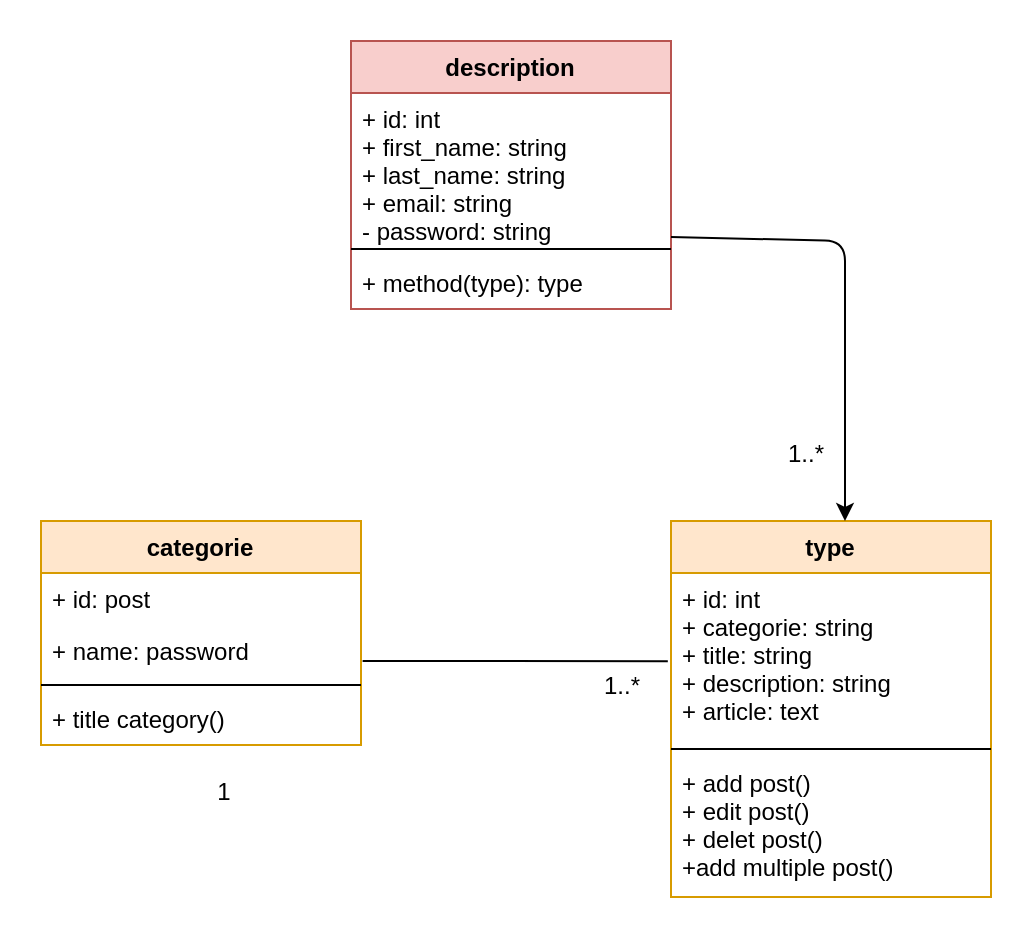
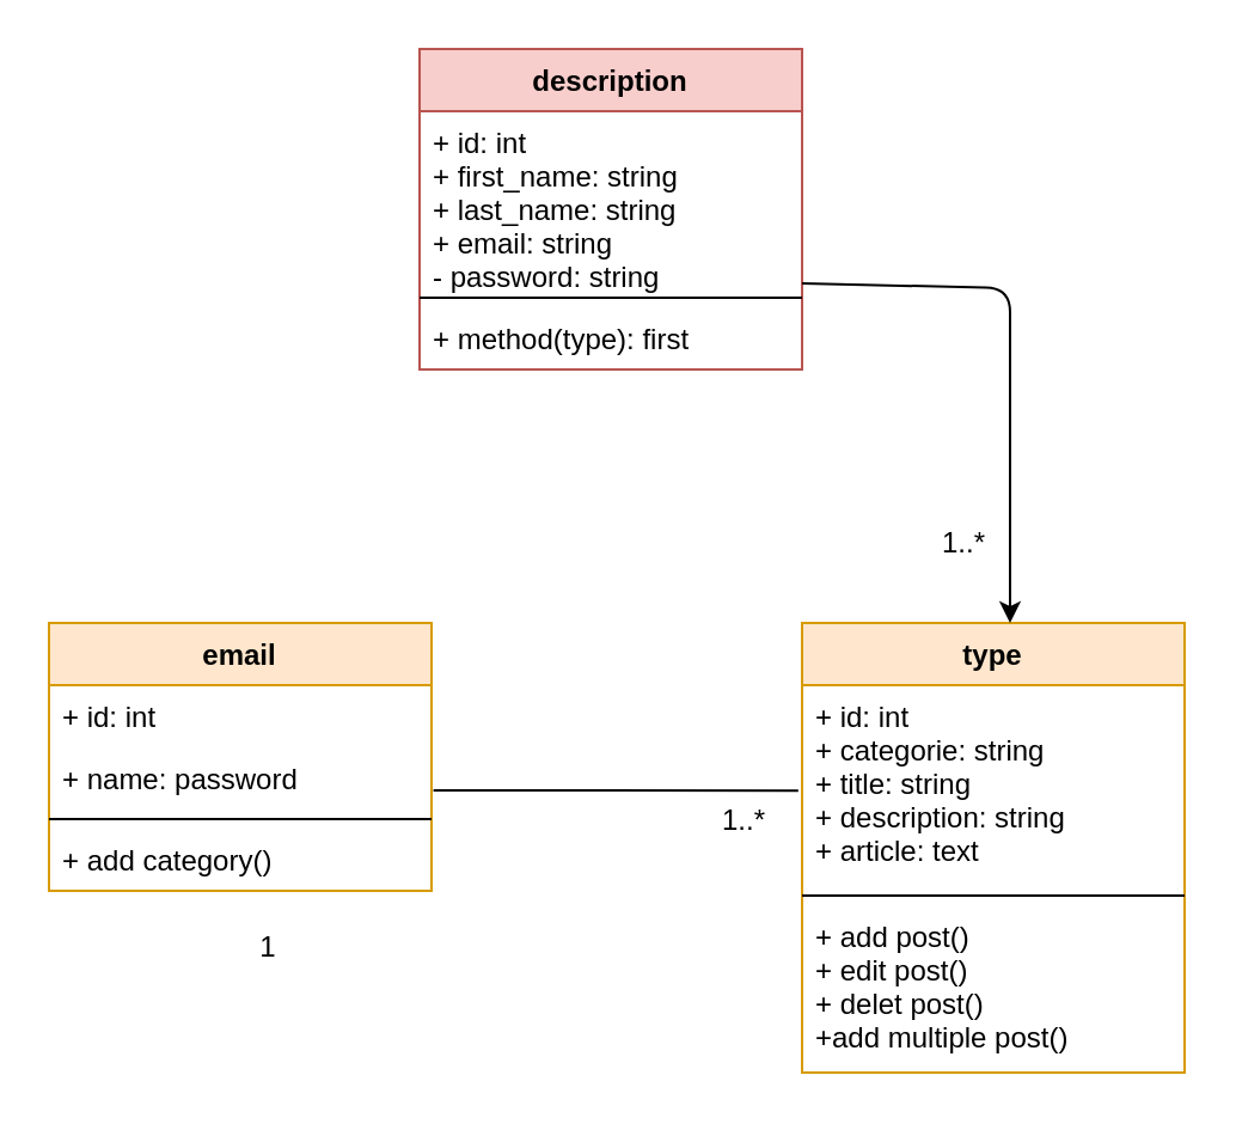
- <mxCell id="5" value="+ method(type): type" style="text;strokeColor=none;fillColor=none;align=left;verticalAlign=top;spacingLeft=4;spacingRight=4;overflow=hidden;rotatable=0;points=[[0,0.5],[1,0.5]];portConstraint=eastwest;" vertex="1" parent="2"><mxGeometry y="108" width="160" height="26" as="geometry" /></mxCell>
+ <mxCell id="5" value="+ method(type): first" style="text;strokeColor=none;fillColor=none;align=left;verticalAlign=top;spacingLeft=4;spacingRight=4;overflow=hidden;rotatable=0;points=[[0,0.5],[1,0.5]];portConstraint=eastwest;" vertex="1" parent="2"><mxGeometry y="108" width="160" height="26" as="geometry" /></mxCell>
- <mxCell id="10" value="categorie" style="swimlane;fontStyle=1;align=center;verticalAlign=top;childLayout=stackLayout;horizontal=1;startSize=26;horizontalStack=0;resizeParent=1;resizeParentMax=0;resizeLast=0;collapsible=1;marginBottom=0;fillColor=#ffe6cc;strokeColor=#d79b00;" vertex="1" parent="1"><mxGeometry x="20" y="260" width="160" height="112" as="geometry" /></mxCell>
+ <mxCell id="10" value="email" style="swimlane;fontStyle=1;align=center;verticalAlign=top;childLayout=stackLayout;horizontal=1;startSize=26;horizontalStack=0;resizeParent=1;resizeParentMax=0;resizeLast=0;collapsible=1;marginBottom=0;fillColor=#ffe6cc;strokeColor=#d79b00;" vertex="1" parent="1"><mxGeometry x="20" y="260" width="160" height="112" as="geometry" /></mxCell>
- <mxCell id="11" value="+ id: post" style="text;strokeColor=none;fillColor=none;align=left;verticalAlign=top;spacingLeft=4;spacingRight=4;overflow=hidden;rotatable=0;points=[[0,0.5],[1,0.5]];portConstraint=eastwest;" vertex="1" parent="10"><mxGeometry y="26" width="160" height="26" as="geometry" /></mxCell>
+ <mxCell id="11" value="+ id: int" style="text;strokeColor=none;fillColor=none;align=left;verticalAlign=top;spacingLeft=4;spacingRight=4;overflow=hidden;rotatable=0;points=[[0,0.5],[1,0.5]];portConstraint=eastwest;" vertex="1" parent="10"><mxGeometry y="26" width="160" height="26" as="geometry" /></mxCell>
- <mxCell id="14" value="+ title category()" style="text;strokeColor=none;fillColor=none;align=left;verticalAlign=top;spacingLeft=4;spacingRight=4;overflow=hidden;rotatable=0;points=[[0,0.5],[1,0.5]];portConstraint=eastwest;" vertex="1" parent="10"><mxGeometry y="86" width="160" height="26" as="geometry" /></mxCell>
+ <mxCell id="14" value="+ add category()" style="text;strokeColor=none;fillColor=none;align=left;verticalAlign=top;spacingLeft=4;spacingRight=4;overflow=hidden;rotatable=0;points=[[0,0.5],[1,0.5]];portConstraint=eastwest;" vertex="1" parent="10"><mxGeometry y="86" width="160" height="26" as="geometry" /></mxCell>
